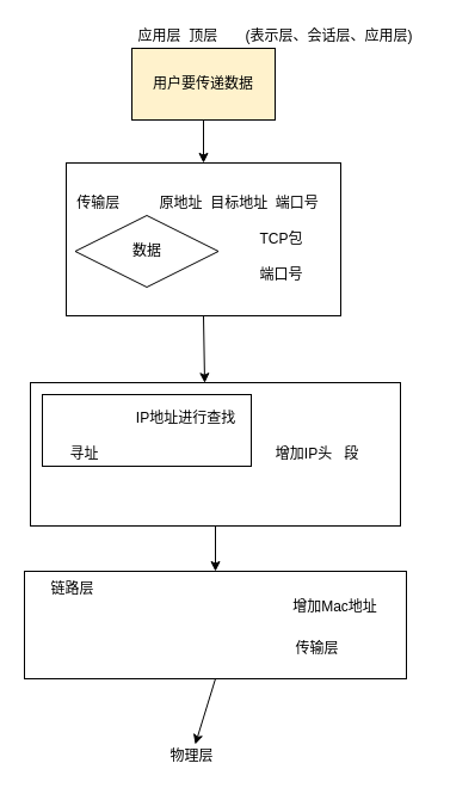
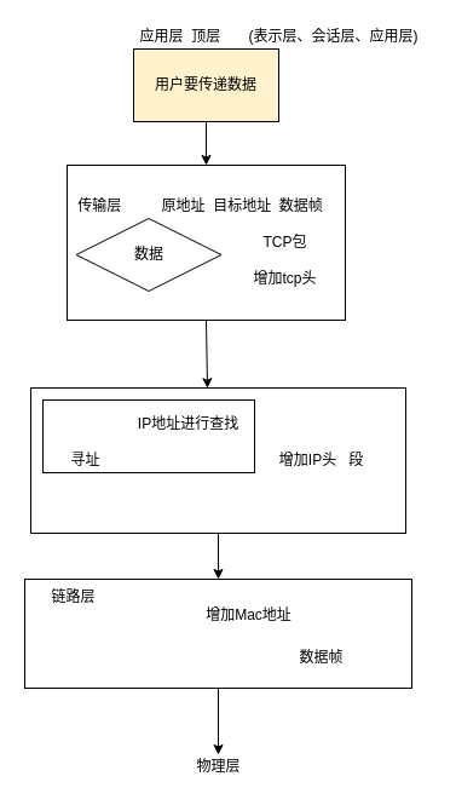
- <mxCell id="9" value="传输层&amp;nbsp; &amp;nbsp; &amp;nbsp; &amp;nbsp; &amp;nbsp; 原地址&amp;nbsp; 目标地址&amp;nbsp; 端口号" style="text;html=1;resizable=0;autosize=1;align=center;verticalAlign=middle;points=[];fillColor=none;strokeColor=none;rounded=0;" parent="1" vertex="1"><mxGeometry x="55" y="160" width="220" height="20" as="geometry" /></mxCell>
+ <mxCell id="9" value="传输层&amp;nbsp; &amp;nbsp; &amp;nbsp; &amp;nbsp; &amp;nbsp; 原地址&amp;nbsp; 目标地址&amp;nbsp; 数据帧" style="text;html=1;resizable=0;autosize=1;align=center;verticalAlign=middle;points=[];fillColor=none;strokeColor=none;rounded=0;" parent="1" vertex="1"><mxGeometry x="55" y="160" width="220" height="20" as="geometry" /></mxCell>
- <mxCell id="17" value="端口号" style="text;html=1;resizable=0;autosize=1;align=center;verticalAlign=middle;points=[];fillColor=none;strokeColor=none;rounded=0;" parent="1" vertex="1"><mxGeometry x="200" y="220" width="70" height="20" as="geometry" /></mxCell>
+ <mxCell id="17" value="增加tcp头" style="text;html=1;resizable=0;autosize=1;align=center;verticalAlign=middle;points=[];fillColor=none;strokeColor=none;rounded=0;" parent="1" vertex="1"><mxGeometry x="200" y="220" width="70" height="20" as="geometry" /></mxCell>
- <mxCell id="20" value="增加Mac地址" style="text;html=1;resizable=0;autosize=1;align=center;verticalAlign=middle;points=[];fillColor=none;strokeColor=none;rounded=0;" parent="1" vertex="1"><mxGeometry x="235" y="498" width="90" height="20" as="geometry" /></mxCell>
+ <mxCell id="20" value="增加Mac地址" style="text;html=1;resizable=0;autosize=1;align=center;verticalAlign=middle;points=[];fillColor=none;strokeColor=none;rounded=0;" parent="1" vertex="1"><mxGeometry x="160" y="498" width="90" height="20" as="geometry" /></mxCell>
- <mxCell id="21" value="传输层" style="text;html=1;resizable=0;autosize=1;align=center;verticalAlign=middle;points=[];fillColor=none;strokeColor=none;rounded=0;" parent="1" vertex="1"><mxGeometry x="240" y="533" width="50" height="20" as="geometry" /></mxCell>
+ <mxCell id="21" value="数据帧" style="text;html=1;resizable=0;autosize=1;align=center;verticalAlign=middle;points=[];fillColor=none;strokeColor=none;rounded=0;" parent="1" vertex="1"><mxGeometry x="240" y="533" width="50" height="20" as="geometry" /></mxCell>
- <mxCell id="23" value="物理层" style="text;html=1;resizable=0;autosize=1;align=center;verticalAlign=middle;points=[];fillColor=none;strokeColor=none;rounded=0;" parent="1" vertex="1"><mxGeometry x="135" y="623" width="50" height="20" as="geometry" /></mxCell>
+ <mxCell id="23" value="物理层" style="text;html=1;resizable=0;autosize=1;align=center;verticalAlign=middle;points=[];fillColor=none;strokeColor=none;rounded=0;" parent="1" vertex="1"><mxGeometry x="155" y="623" width="50" height="20" as="geometry" /></mxCell>
